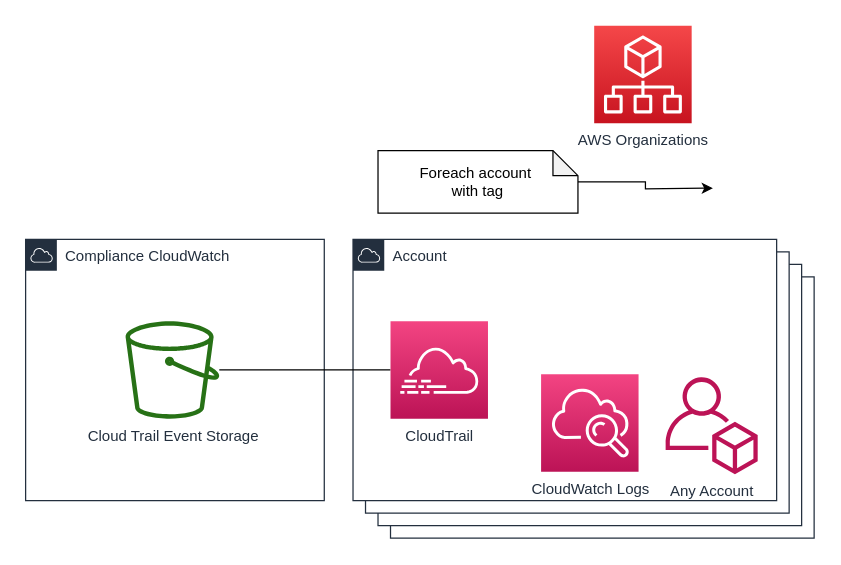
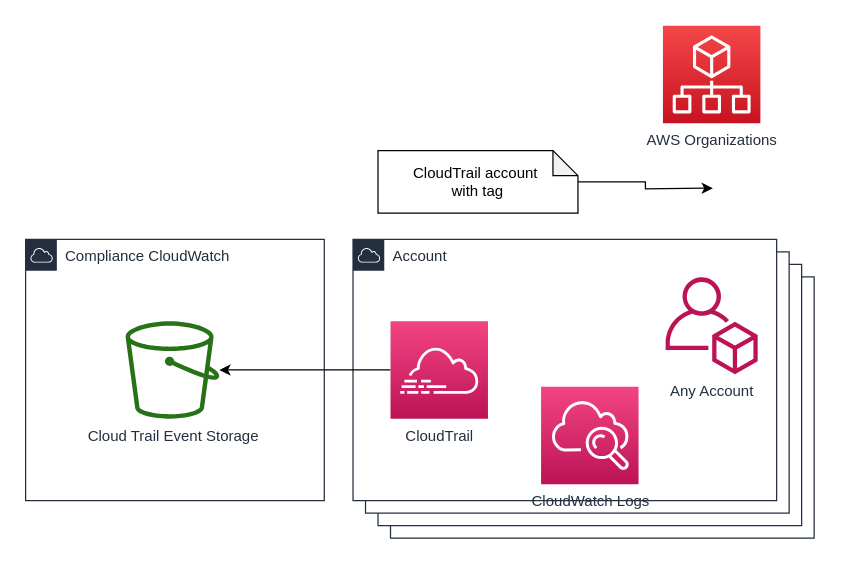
- <mxCell id="9" value="AWS Organizations&lt;br&gt;" style="outlineConnect=0;fontColor=#232F3E;gradientColor=#F54749;gradientDirection=north;fillColor=#C7131F;strokeColor=#ffffff;dashed=0;verticalLabelPosition=bottom;verticalAlign=top;align=center;html=1;fontSize=12;fontStyle=0;aspect=fixed;shape=mxgraph.aws4.resourceIcon;resIcon=mxgraph.aws4.organizations;" parent="1" vertex="1"><mxGeometry x="475" y="20" width="78" height="78" as="geometry" /></mxCell>
+ <mxCell id="9" value="AWS Organizations&lt;br&gt;" style="outlineConnect=0;fontColor=#232F3E;gradientColor=#F54749;gradientDirection=north;fillColor=#C7131F;strokeColor=#ffffff;dashed=0;verticalLabelPosition=bottom;verticalAlign=top;align=center;html=1;fontSize=12;fontStyle=0;aspect=fixed;shape=mxgraph.aws4.resourceIcon;resIcon=mxgraph.aws4.organizations;" parent="1" vertex="1"><mxGeometry x="530" y="20" width="78" height="78" as="geometry" /></mxCell>
- <mxCell id="7" value="Foreach account&amp;nbsp;&lt;br&gt;with tag" style="shape=note;whiteSpace=wrap;html=1;backgroundOutline=1;darkOpacity=0.05;strokeColor=#000000;fillColor=#FFFFFF;size=20;" parent="1" vertex="1"><mxGeometry x="302" y="120" width="160" height="50" as="geometry" /></mxCell>
+ <mxCell id="7" value="CloudTrail account&amp;nbsp;&lt;br&gt;with tag" style="shape=note;whiteSpace=wrap;html=1;backgroundOutline=1;darkOpacity=0.05;strokeColor=#000000;fillColor=#FFFFFF;size=20;" parent="1" vertex="1"><mxGeometry x="302" y="120" width="160" height="50" as="geometry" /></mxCell>
- <mxCell id="12" style="edgeStyle=orthogonalEdgeStyle;rounded=0;orthogonalLoop=1;jettySize=auto;html=1;endArrow=none;" edge="1" parent="1" source="13" target="11"><mxGeometry relative="1" as="geometry" /></mxCell>
+ <mxCell id="12" style="edgeStyle=orthogonalEdgeStyle;rounded=0;orthogonalLoop=1;jettySize=auto;html=1;" edge="1" parent="1" source="13" target="11"><mxGeometry relative="1" as="geometry" /></mxCell>
- <mxCell id="14" value="CloudWatch Logs" style="outlineConnect=0;fontColor=#232F3E;gradientColor=#F34482;gradientDirection=north;fillColor=#BC1356;strokeColor=#ffffff;dashed=0;verticalLabelPosition=bottom;verticalAlign=top;align=center;html=1;fontSize=12;fontStyle=0;aspect=fixed;shape=mxgraph.aws4.resourceIcon;resIcon=mxgraph.aws4.cloudwatch;shadow=0;" vertex="1" parent="1"><mxGeometry x="432.5" y="299" width="78" height="78" as="geometry" /></mxCell>
+ <mxCell id="14" value="CloudWatch Logs" style="outlineConnect=0;fontColor=#232F3E;gradientColor=#F34482;gradientDirection=north;fillColor=#BC1356;strokeColor=#ffffff;dashed=0;verticalLabelPosition=bottom;verticalAlign=top;align=center;html=1;fontSize=12;fontStyle=0;aspect=fixed;shape=mxgraph.aws4.resourceIcon;resIcon=mxgraph.aws4.cloudwatch;shadow=0;" vertex="1" parent="1"><mxGeometry x="432.5" y="309" width="78" height="78" as="geometry" /></mxCell>
- <mxCell id="8" value="Any Account" style="outlineConnect=0;fontColor=#232F3E;gradientColor=none;fillColor=#BC1356;strokeColor=none;dashed=0;verticalLabelPosition=bottom;verticalAlign=top;align=center;html=1;fontSize=12;fontStyle=0;aspect=fixed;pointerEvents=1;shape=mxgraph.aws4.organizations_account;" parent="1" vertex="1"><mxGeometry x="532" y="301" width="74" height="78" as="geometry" /></mxCell>
+ <mxCell id="8" value="Any Account" style="outlineConnect=0;fontColor=#232F3E;gradientColor=none;fillColor=#BC1356;strokeColor=none;dashed=0;verticalLabelPosition=bottom;verticalAlign=top;align=center;html=1;fontSize=12;fontStyle=0;aspect=fixed;pointerEvents=1;shape=mxgraph.aws4.organizations_account;" parent="1" vertex="1"><mxGeometry x="532" y="221" width="74" height="78" as="geometry" /></mxCell>
